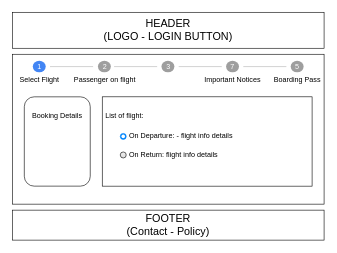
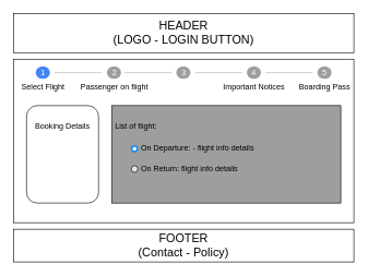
- <mxCell id="16" value="7" style="shape=ellipse;fontSize=12;strokeColor=none;fillColor=#9e9e9e;fontColor=#ffffff;html=1;" vertex="1" parent="9"><mxGeometry x="356.546" width="21.554" height="19.2" as="geometry" /></mxCell>
+ <mxCell id="16" value="4" style="shape=ellipse;fontSize=12;strokeColor=none;fillColor=#9e9e9e;fontColor=#ffffff;html=1;" vertex="1" parent="9"><mxGeometry x="356.546" width="21.554" height="19.2" as="geometry" /></mxCell>
- <mxCell id="5" value="&lt;span style=&quot;white-space: pre;&quot;&gt; &lt;/span&gt;&lt;br&gt;&lt;span style=&quot;white-space: pre;&quot;&gt; &lt;/span&gt;List of flight:" style="rounded=0;whiteSpace=wrap;html=1;verticalAlign=top;align=left;spacingTop=4;" vertex="1" parent="1"><mxGeometry x="170" y="161" width="350" height="149" as="geometry" /></mxCell>
+ <mxCell id="5" value="&lt;span style=&quot;white-space: pre;&quot;&gt; &lt;/span&gt;&lt;br&gt;&lt;span style=&quot;white-space: pre;&quot;&gt; &lt;/span&gt;List of flight:" style="rounded=0;whiteSpace=wrap;html=1;verticalAlign=top;align=left;spacingTop=4;fillColor=#9e9e9e;" vertex="1" parent="1"><mxGeometry x="170" y="161" width="350" height="149" as="geometry" /></mxCell>
